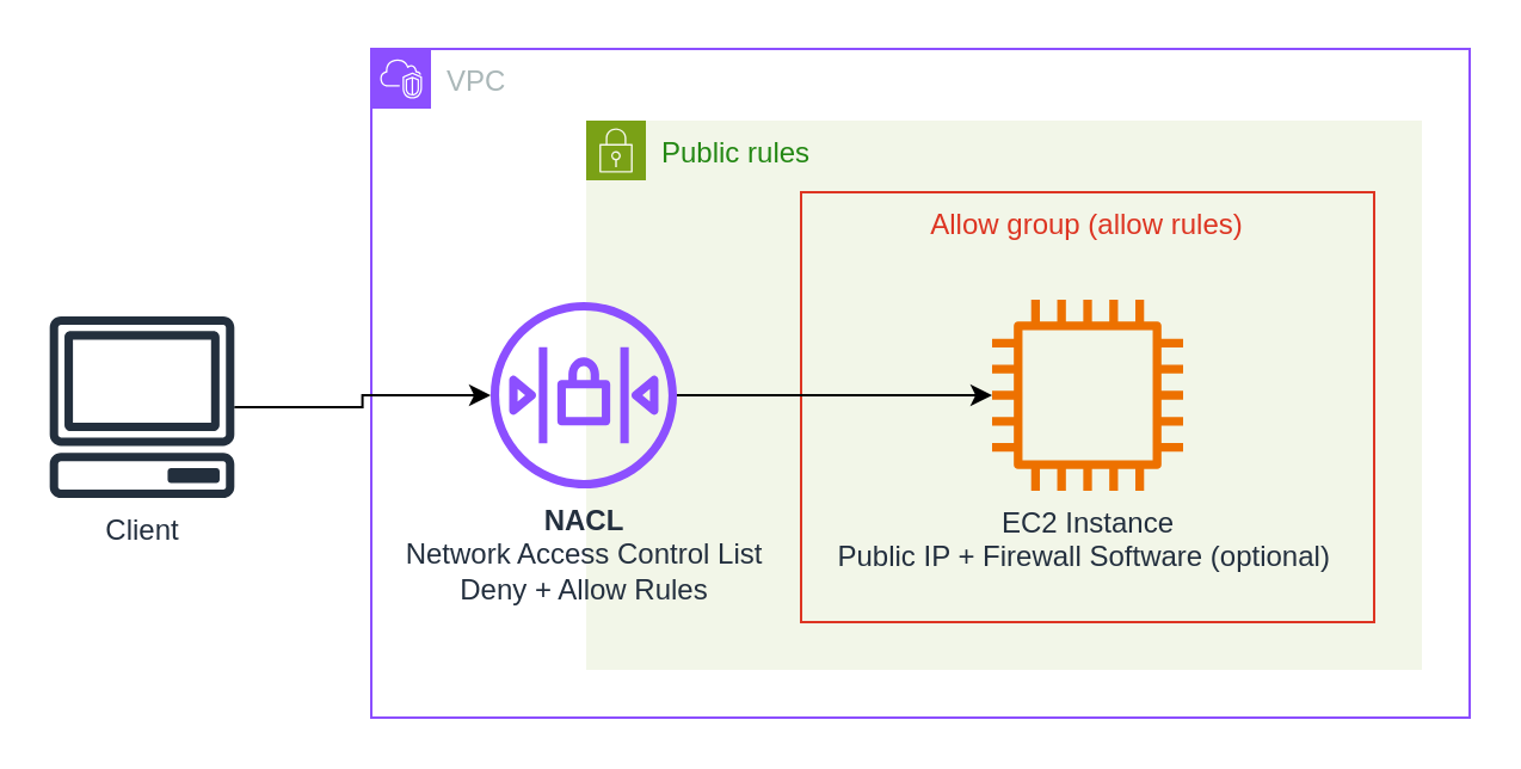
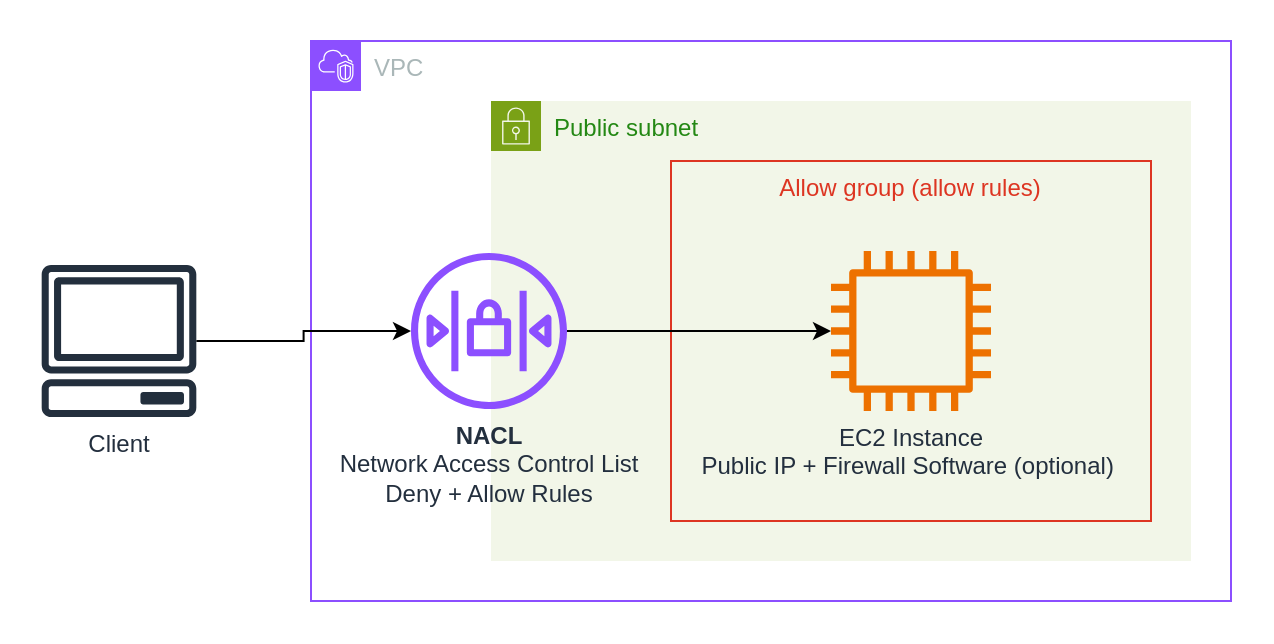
- <mxCell id="3" value="Public rules" style="points=[[0,0],[0.25,0],[0.5,0],[0.75,0],[1,0],[1,0.25],[1,0.5],[1,0.75],[1,1],[0.75,1],[0.5,1],[0.25,1],[0,1],[0,0.75],[0,0.5],[0,0.25]];outlineConnect=0;gradientColor=none;html=1;whiteSpace=wrap;fontSize=12;fontStyle=0;container=1;pointerEvents=0;collapsible=0;recursiveResize=0;shape=mxgraph.aws4.group;grIcon=mxgraph.aws4.group_security_group;grStroke=0;strokeColor=#7AA116;fillColor=#F2F6E8;verticalAlign=top;align=left;spacingLeft=30;fontColor=#248814;dashed=0;" vertex="1" parent="2"><mxGeometry x="90" y="30" width="350" height="230" as="geometry" /></mxCell>
+ <mxCell id="3" value="Public subnet" style="points=[[0,0],[0.25,0],[0.5,0],[0.75,0],[1,0],[1,0.25],[1,0.5],[1,0.75],[1,1],[0.75,1],[0.5,1],[0.25,1],[0,1],[0,0.75],[0,0.5],[0,0.25]];outlineConnect=0;gradientColor=none;html=1;whiteSpace=wrap;fontSize=12;fontStyle=0;container=1;pointerEvents=0;collapsible=0;recursiveResize=0;shape=mxgraph.aws4.group;grIcon=mxgraph.aws4.group_security_group;grStroke=0;strokeColor=#7AA116;fillColor=#F2F6E8;verticalAlign=top;align=left;spacingLeft=30;fontColor=#248814;dashed=0;" vertex="1" parent="2"><mxGeometry x="90" y="30" width="350" height="230" as="geometry" /></mxCell>
